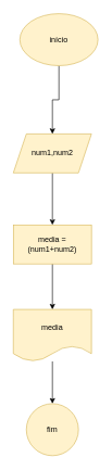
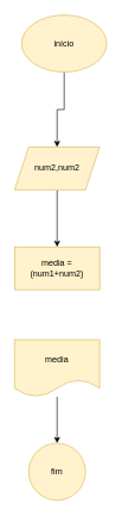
- <mxCell id="5" value="num1,num2" style="shape=parallelogram;perimeter=parallelogramPerimeter;whiteSpace=wrap;html=1;fixedSize=1;fillColor=#fff2cc;strokeColor=#d6b656;" vertex="1" parent="1"><mxGeometry x="20" y="205" width="120" height="60" as="geometry" /></mxCell>
+ <mxCell id="5" value="num2,num2" style="shape=parallelogram;perimeter=parallelogramPerimeter;whiteSpace=wrap;html=1;fixedSize=1;fillColor=#fff2cc;strokeColor=#d6b656;" vertex="1" parent="1"><mxGeometry x="20" y="205" width="120" height="60" as="geometry" /></mxCell>
- <mxCell id="6" value="" style="edgeStyle=orthogonalEdgeStyle;rounded=0;orthogonalLoop=1;jettySize=auto;html=1;" edge="1" parent="1" source="7" target="9"><mxGeometry relative="1" as="geometry" /></mxCell>
